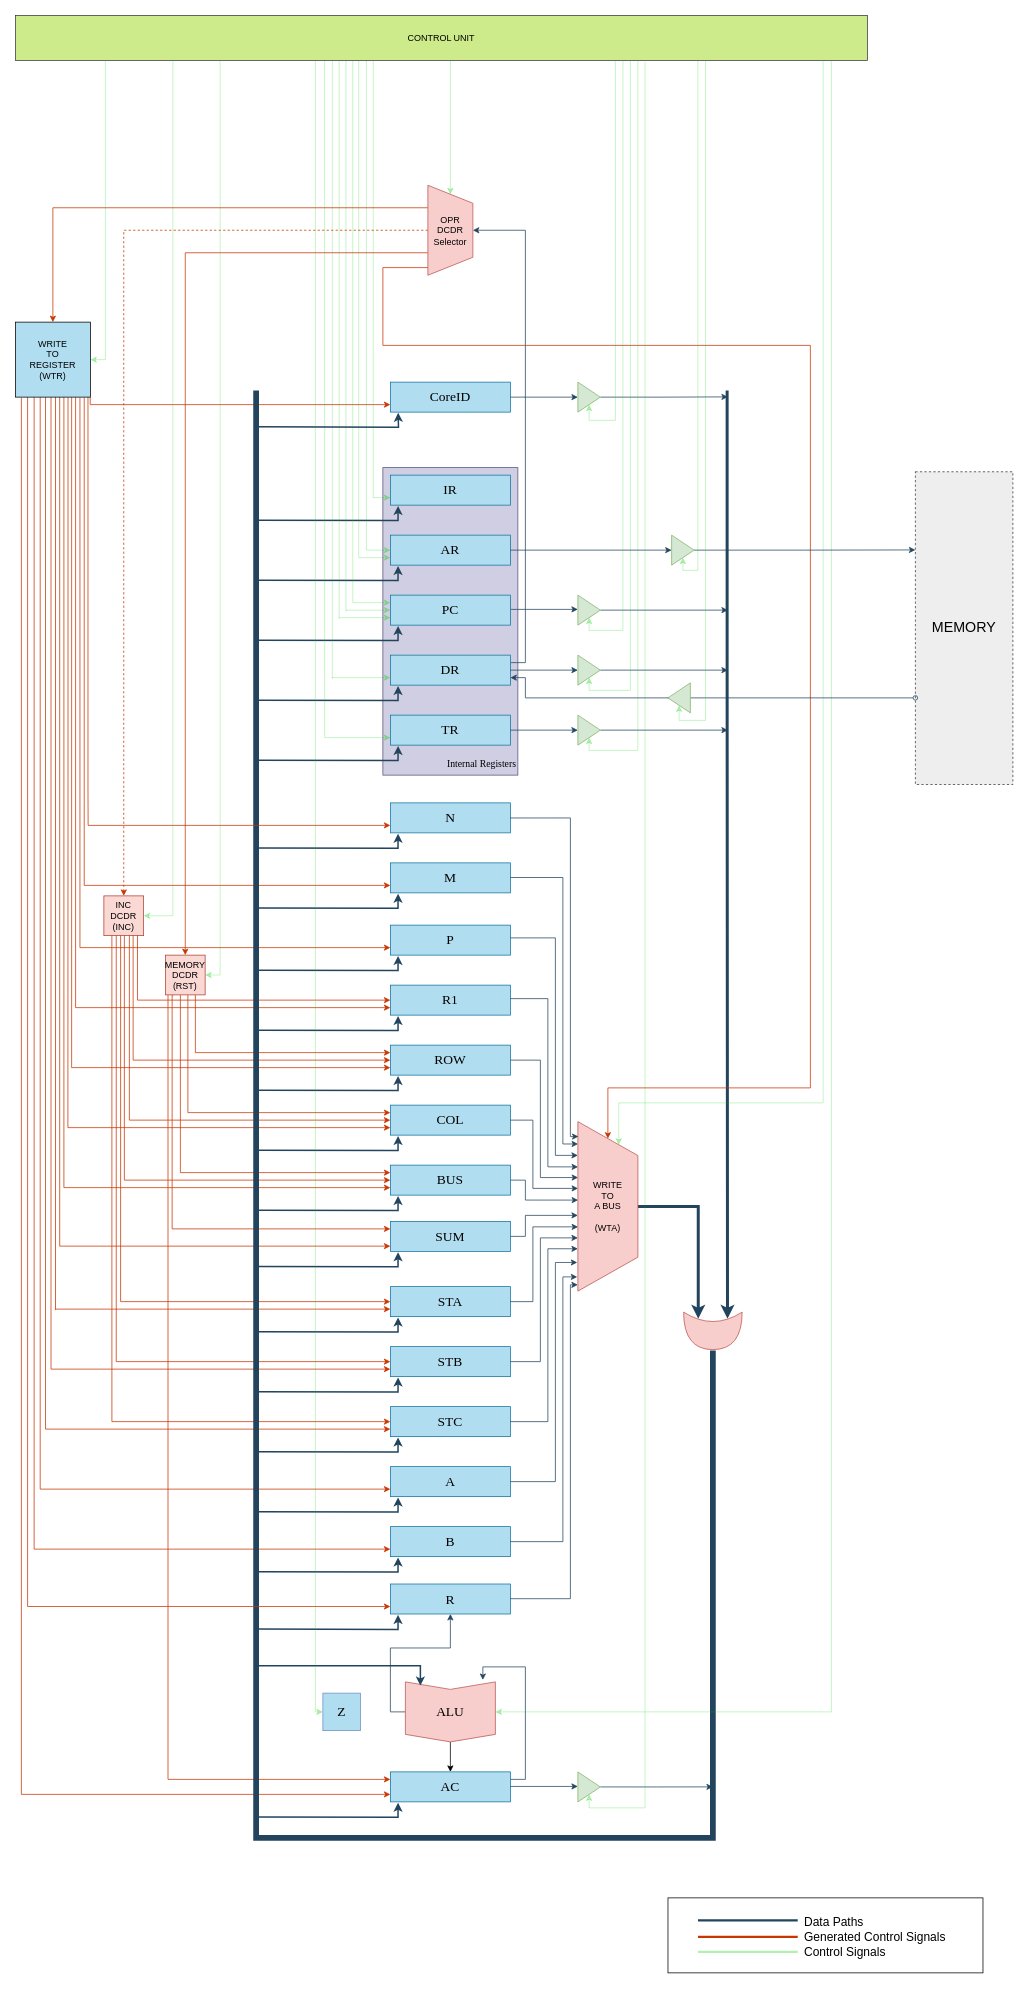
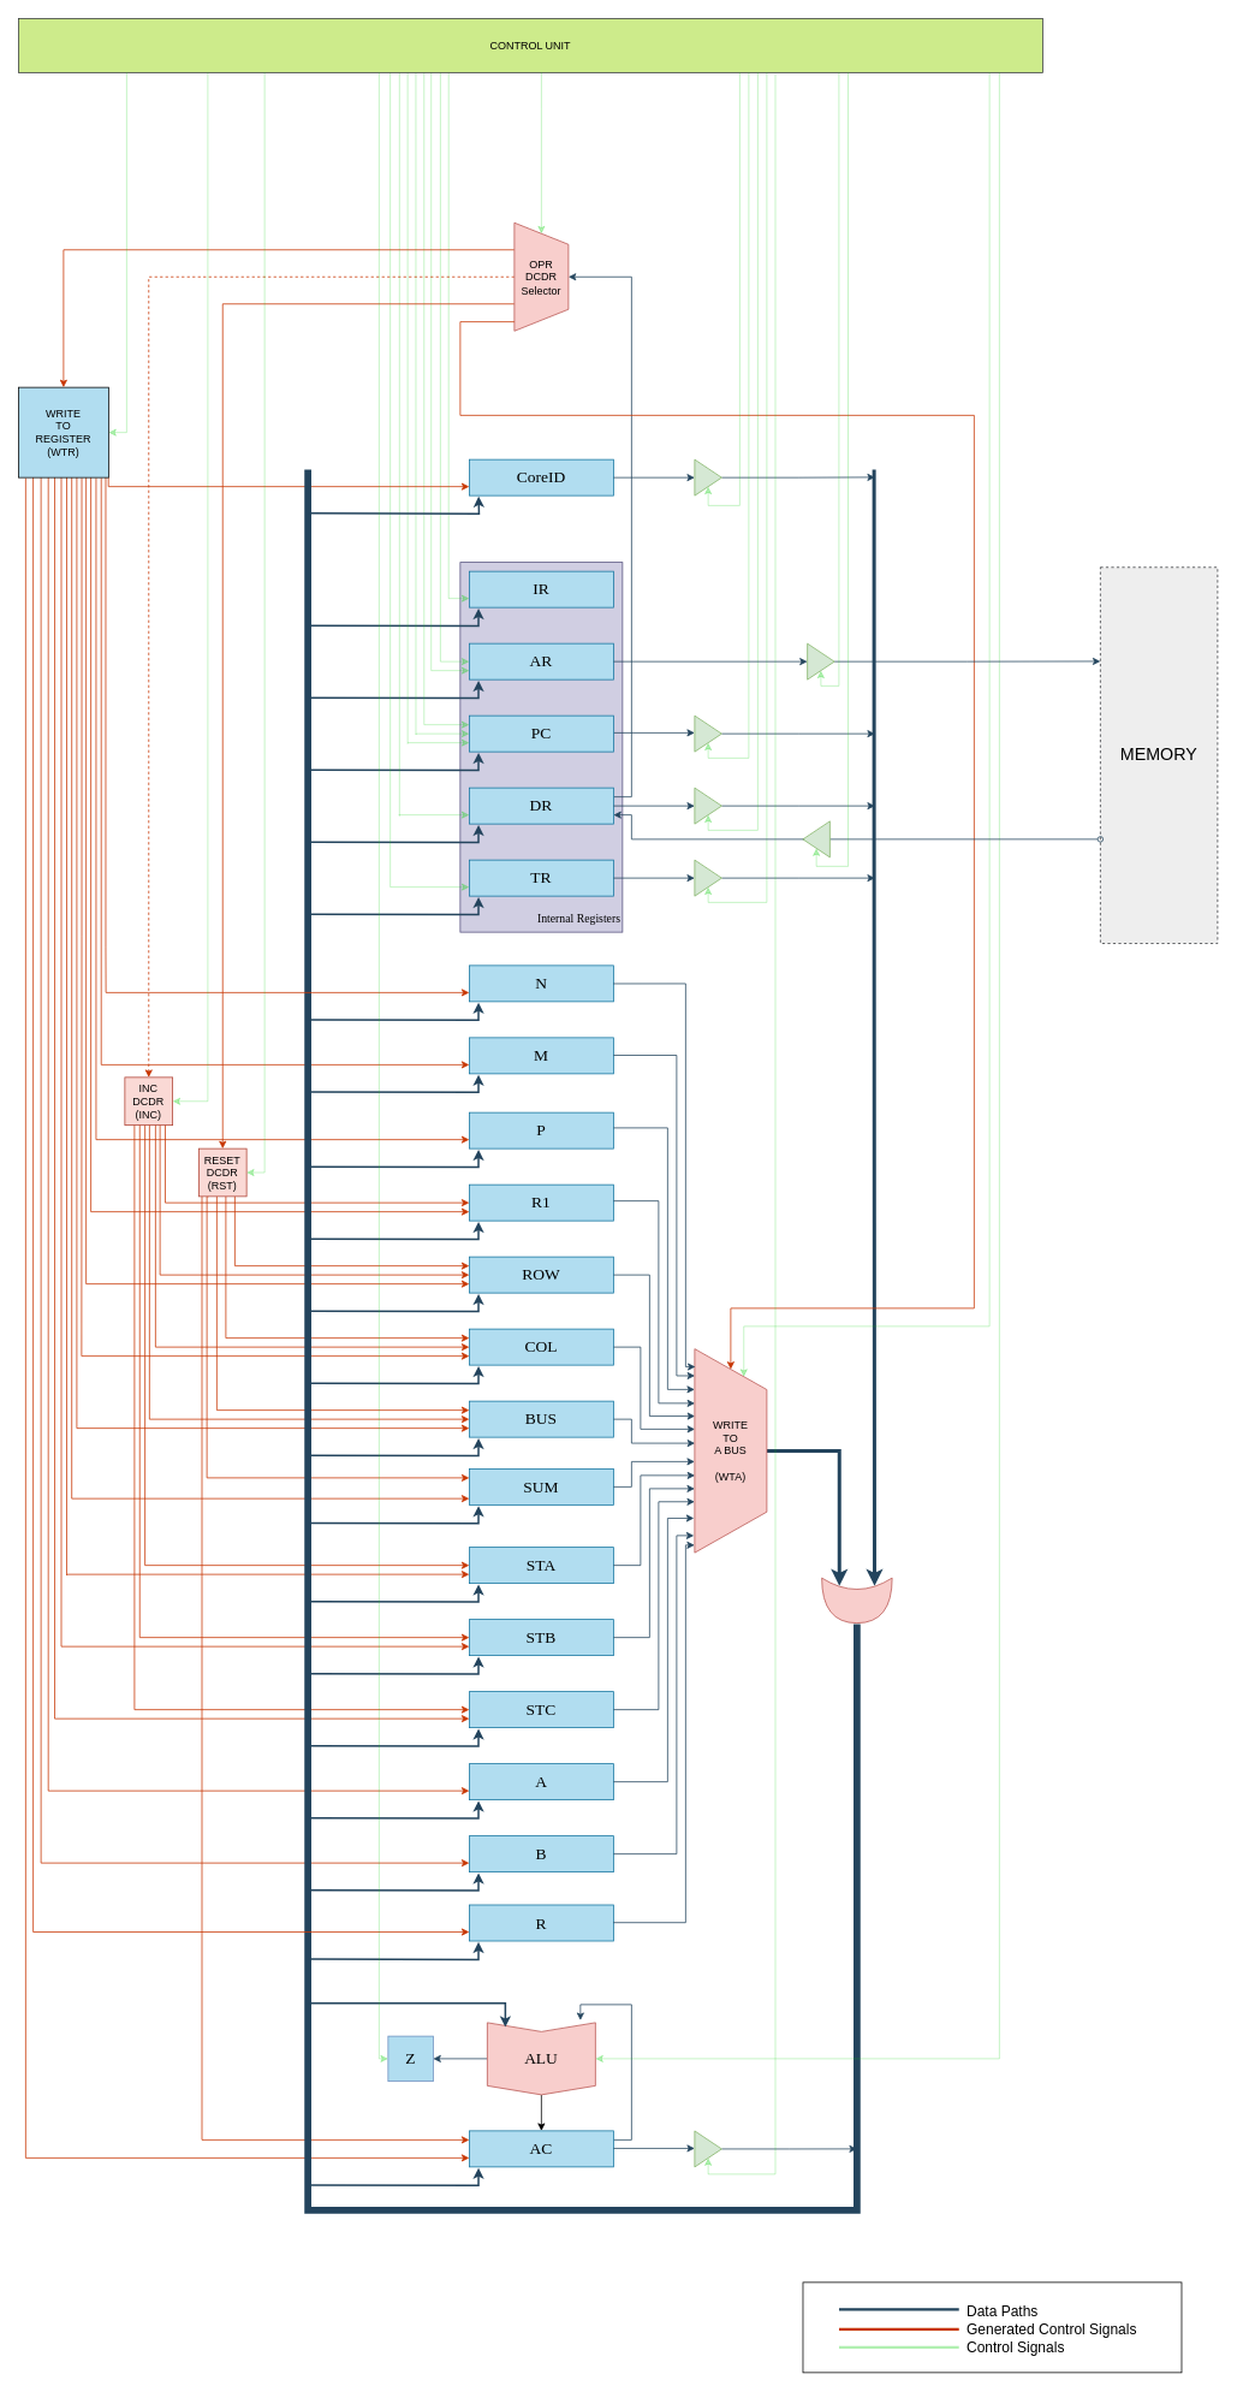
- <mxCell id="114" value="&lt;div&gt;MEMORY&lt;/div&gt;&lt;div&gt;DCDR&lt;/div&gt;&lt;div&gt;(RST)&lt;br&gt;&lt;/div&gt;" style="whiteSpace=wrap;html=1;aspect=fixed;fillColor=#fad9d5;strokeColor=#ae4132;" vertex="1" parent="1"><mxGeometry x="220" y="1273" width="53" height="53" as="geometry" /></mxCell>
+ <mxCell id="114" value="&lt;div&gt;RESET&lt;/div&gt;&lt;div&gt;DCDR&lt;/div&gt;&lt;div&gt;(RST)&lt;br&gt;&lt;/div&gt;" style="whiteSpace=wrap;html=1;aspect=fixed;fillColor=#fad9d5;strokeColor=#ae4132;" vertex="1" parent="1"><mxGeometry x="220" y="1273" width="53" height="53" as="geometry" /></mxCell>
- <mxCell id="91" style="edgeStyle=orthogonalEdgeStyle;rounded=0;orthogonalLoop=1;jettySize=auto;html=1;exitX=0.5;exitY=1;exitDx=0;exitDy=0;strokeColor=#23445D;strokeWidth=1;" edge="1" parent="1" source="92" target="119"><mxGeometry relative="1" as="geometry" /></mxCell>
+ <mxCell id="91" style="edgeStyle=orthogonalEdgeStyle;rounded=0;orthogonalLoop=1;jettySize=auto;html=1;exitX=0.5;exitY=1;exitDx=0;exitDy=0;entryX=1;entryY=0.5;entryDx=0;entryDy=0;strokeColor=#23445D;strokeWidth=1;" edge="1" parent="1" source="92" target="113"><mxGeometry relative="1" as="geometry" /></mxCell>
